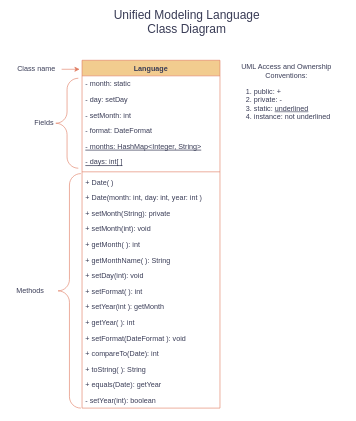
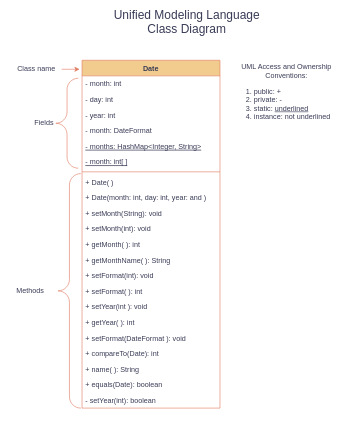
- <mxCell id="2" value="Language" style="swimlane;fontStyle=1;align=center;verticalAlign=top;childLayout=stackLayout;horizontal=1;startSize=26;horizontalStack=0;resizeParent=1;resizeParentMax=0;resizeLast=0;collapsible=1;marginBottom=0;labelBackgroundColor=none;fillColor=#F2CC8F;strokeColor=#E07A5F;fontColor=#393C56;" vertex="1" parent="1"><mxGeometry x="136" y="100" width="230" height="580" as="geometry" /></mxCell>
+ <mxCell id="2" value="Date" style="swimlane;fontStyle=1;align=center;verticalAlign=top;childLayout=stackLayout;horizontal=1;startSize=26;horizontalStack=0;resizeParent=1;resizeParentMax=0;resizeLast=0;collapsible=1;marginBottom=0;labelBackgroundColor=none;fillColor=#F2CC8F;strokeColor=#E07A5F;fontColor=#393C56;" vertex="1" parent="1"><mxGeometry x="136" y="100" width="230" height="580" as="geometry" /></mxCell>
- <mxCell id="3" value="- month: static" style="text;strokeColor=none;fillColor=none;align=left;verticalAlign=top;spacingLeft=4;spacingRight=4;overflow=hidden;rotatable=0;points=[[0,0.5],[1,0.5]];portConstraint=eastwest;labelBackgroundColor=none;fontColor=#393C56;" vertex="1" parent="2"><mxGeometry y="26" width="230" height="26" as="geometry" /></mxCell>
+ <mxCell id="3" value="- month: int" style="text;strokeColor=none;fillColor=none;align=left;verticalAlign=top;spacingLeft=4;spacingRight=4;overflow=hidden;rotatable=0;points=[[0,0.5],[1,0.5]];portConstraint=eastwest;labelBackgroundColor=none;fontColor=#393C56;" vertex="1" parent="2"><mxGeometry y="26" width="230" height="26" as="geometry" /></mxCell>
- <mxCell id="4" value="- day: setDay" style="text;strokeColor=none;fillColor=none;align=left;verticalAlign=top;spacingLeft=4;spacingRight=4;overflow=hidden;rotatable=0;points=[[0,0.5],[1,0.5]];portConstraint=eastwest;labelBackgroundColor=none;fontColor=#393C56;" vertex="1" parent="2"><mxGeometry y="52" width="230" height="26" as="geometry" /></mxCell>
+ <mxCell id="4" value="- day: int" style="text;strokeColor=none;fillColor=none;align=left;verticalAlign=top;spacingLeft=4;spacingRight=4;overflow=hidden;rotatable=0;points=[[0,0.5],[1,0.5]];portConstraint=eastwest;labelBackgroundColor=none;fontColor=#393C56;" vertex="1" parent="2"><mxGeometry y="52" width="230" height="26" as="geometry" /></mxCell>
- <mxCell id="5" value="- setMonth: int" style="text;strokeColor=none;fillColor=none;align=left;verticalAlign=top;spacingLeft=4;spacingRight=4;overflow=hidden;rotatable=0;points=[[0,0.5],[1,0.5]];portConstraint=eastwest;labelBackgroundColor=none;fontColor=#393C56;" vertex="1" parent="2"><mxGeometry y="78" width="230" height="26" as="geometry" /></mxCell>
+ <mxCell id="5" value="- year: int" style="text;strokeColor=none;fillColor=none;align=left;verticalAlign=top;spacingLeft=4;spacingRight=4;overflow=hidden;rotatable=0;points=[[0,0.5],[1,0.5]];portConstraint=eastwest;labelBackgroundColor=none;fontColor=#393C56;" vertex="1" parent="2"><mxGeometry y="78" width="230" height="26" as="geometry" /></mxCell>
- <mxCell id="6" value="- format: DateFormat" style="text;strokeColor=none;fillColor=none;align=left;verticalAlign=top;spacingLeft=4;spacingRight=4;overflow=hidden;rotatable=0;points=[[0,0.5],[1,0.5]];portConstraint=eastwest;labelBackgroundColor=none;fontColor=#393C56;" vertex="1" parent="2"><mxGeometry y="104" width="230" height="26" as="geometry" /></mxCell>
+ <mxCell id="6" value="- month: DateFormat" style="text;strokeColor=none;fillColor=none;align=left;verticalAlign=top;spacingLeft=4;spacingRight=4;overflow=hidden;rotatable=0;points=[[0,0.5],[1,0.5]];portConstraint=eastwest;labelBackgroundColor=none;fontColor=#393C56;" vertex="1" parent="2"><mxGeometry y="104" width="230" height="26" as="geometry" /></mxCell>
- <mxCell id="8" value="- days: int[ ]" style="text;strokeColor=none;fillColor=none;align=left;verticalAlign=top;spacingLeft=4;spacingRight=4;overflow=hidden;rotatable=0;points=[[0,0.5],[1,0.5]];portConstraint=eastwest;fontStyle=4;labelBackgroundColor=none;fontColor=#393C56;" vertex="1" parent="2"><mxGeometry y="156" width="230" height="26" as="geometry" /></mxCell>
+ <mxCell id="8" value="- month: int[ ]" style="text;strokeColor=none;fillColor=none;align=left;verticalAlign=top;spacingLeft=4;spacingRight=4;overflow=hidden;rotatable=0;points=[[0,0.5],[1,0.5]];portConstraint=eastwest;fontStyle=4;labelBackgroundColor=none;fontColor=#393C56;" vertex="1" parent="2"><mxGeometry y="156" width="230" height="26" as="geometry" /></mxCell>
- <mxCell id="11" value="+ Date(month: int, day: int, year: int )" style="text;strokeColor=none;fillColor=none;align=left;verticalAlign=top;spacingLeft=4;spacingRight=4;overflow=hidden;rotatable=0;points=[[0,0.5],[1,0.5]];portConstraint=eastwest;labelBackgroundColor=none;fontColor=#393C56;" vertex="1" parent="2"><mxGeometry y="216" width="230" height="26" as="geometry" /></mxCell>
+ <mxCell id="11" value="+ Date(month: int, day: int, year: and )" style="text;strokeColor=none;fillColor=none;align=left;verticalAlign=top;spacingLeft=4;spacingRight=4;overflow=hidden;rotatable=0;points=[[0,0.5],[1,0.5]];portConstraint=eastwest;labelBackgroundColor=none;fontColor=#393C56;" vertex="1" parent="2"><mxGeometry y="216" width="230" height="26" as="geometry" /></mxCell>
- <mxCell id="12" value="+ setMonth(String): private" style="text;strokeColor=none;fillColor=none;align=left;verticalAlign=top;spacingLeft=4;spacingRight=4;overflow=hidden;rotatable=0;points=[[0,0.5],[1,0.5]];portConstraint=eastwest;labelBackgroundColor=none;fontColor=#393C56;" vertex="1" parent="2"><mxGeometry y="242" width="230" height="26" as="geometry" /></mxCell>
+ <mxCell id="12" value="+ setMonth(String): void" style="text;strokeColor=none;fillColor=none;align=left;verticalAlign=top;spacingLeft=4;spacingRight=4;overflow=hidden;rotatable=0;points=[[0,0.5],[1,0.5]];portConstraint=eastwest;labelBackgroundColor=none;fontColor=#393C56;" vertex="1" parent="2"><mxGeometry y="242" width="230" height="26" as="geometry" /></mxCell>
- <mxCell id="16" value="+ setDay(int): void" style="text;strokeColor=none;fillColor=none;align=left;verticalAlign=top;spacingLeft=4;spacingRight=4;overflow=hidden;rotatable=0;points=[[0,0.5],[1,0.5]];portConstraint=eastwest;labelBackgroundColor=none;fontColor=#393C56;" vertex="1" parent="2"><mxGeometry y="346" width="230" height="26" as="geometry" /></mxCell>
+ <mxCell id="16" value="+ setFormat(int): void" style="text;strokeColor=none;fillColor=none;align=left;verticalAlign=top;spacingLeft=4;spacingRight=4;overflow=hidden;rotatable=0;points=[[0,0.5],[1,0.5]];portConstraint=eastwest;labelBackgroundColor=none;fontColor=#393C56;" vertex="1" parent="2"><mxGeometry y="346" width="230" height="26" as="geometry" /></mxCell>
- <mxCell id="18" value="+ setYear(int ): getMonth" style="text;strokeColor=none;fillColor=none;align=left;verticalAlign=top;spacingLeft=4;spacingRight=4;overflow=hidden;rotatable=0;points=[[0,0.5],[1,0.5]];portConstraint=eastwest;labelBackgroundColor=none;fontColor=#393C56;" vertex="1" parent="2"><mxGeometry y="398" width="230" height="26" as="geometry" /></mxCell>
+ <mxCell id="18" value="+ setYear(int ): void" style="text;strokeColor=none;fillColor=none;align=left;verticalAlign=top;spacingLeft=4;spacingRight=4;overflow=hidden;rotatable=0;points=[[0,0.5],[1,0.5]];portConstraint=eastwest;labelBackgroundColor=none;fontColor=#393C56;" vertex="1" parent="2"><mxGeometry y="398" width="230" height="26" as="geometry" /></mxCell>
- <mxCell id="22" value="+ toString( ): String" style="text;strokeColor=none;fillColor=none;align=left;verticalAlign=top;spacingLeft=4;spacingRight=4;overflow=hidden;rotatable=0;points=[[0,0.5],[1,0.5]];portConstraint=eastwest;labelBackgroundColor=none;fontColor=#393C56;" vertex="1" parent="2"><mxGeometry y="502" width="230" height="26" as="geometry" /></mxCell>
+ <mxCell id="22" value="+ name( ): String" style="text;strokeColor=none;fillColor=none;align=left;verticalAlign=top;spacingLeft=4;spacingRight=4;overflow=hidden;rotatable=0;points=[[0,0.5],[1,0.5]];portConstraint=eastwest;labelBackgroundColor=none;fontColor=#393C56;" vertex="1" parent="2"><mxGeometry y="502" width="230" height="26" as="geometry" /></mxCell>
- <mxCell id="23" value="+ equals(Date): getYear" style="text;strokeColor=none;fillColor=none;align=left;verticalAlign=top;spacingLeft=4;spacingRight=4;overflow=hidden;rotatable=0;points=[[0,0.5],[1,0.5]];portConstraint=eastwest;labelBackgroundColor=none;fontColor=#393C56;" vertex="1" parent="2"><mxGeometry y="528" width="230" height="26" as="geometry" /></mxCell>
+ <mxCell id="23" value="+ equals(Date): boolean" style="text;strokeColor=none;fillColor=none;align=left;verticalAlign=top;spacingLeft=4;spacingRight=4;overflow=hidden;rotatable=0;points=[[0,0.5],[1,0.5]];portConstraint=eastwest;labelBackgroundColor=none;fontColor=#393C56;" vertex="1" parent="2"><mxGeometry y="528" width="230" height="26" as="geometry" /></mxCell>
